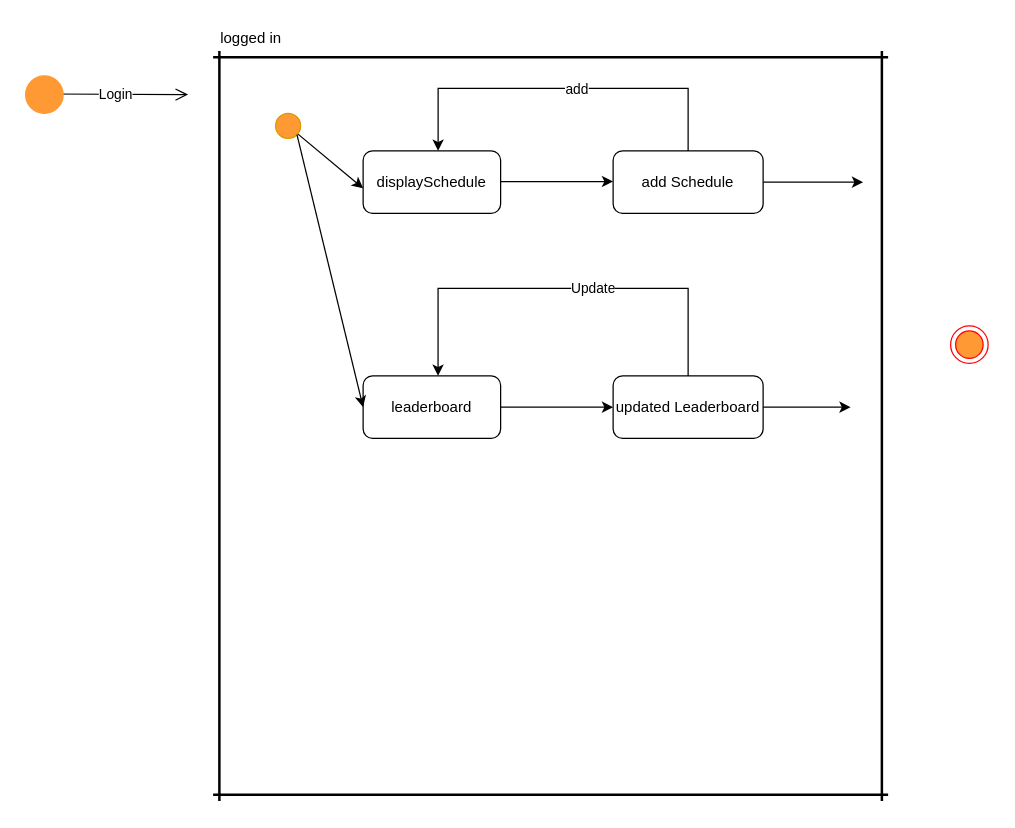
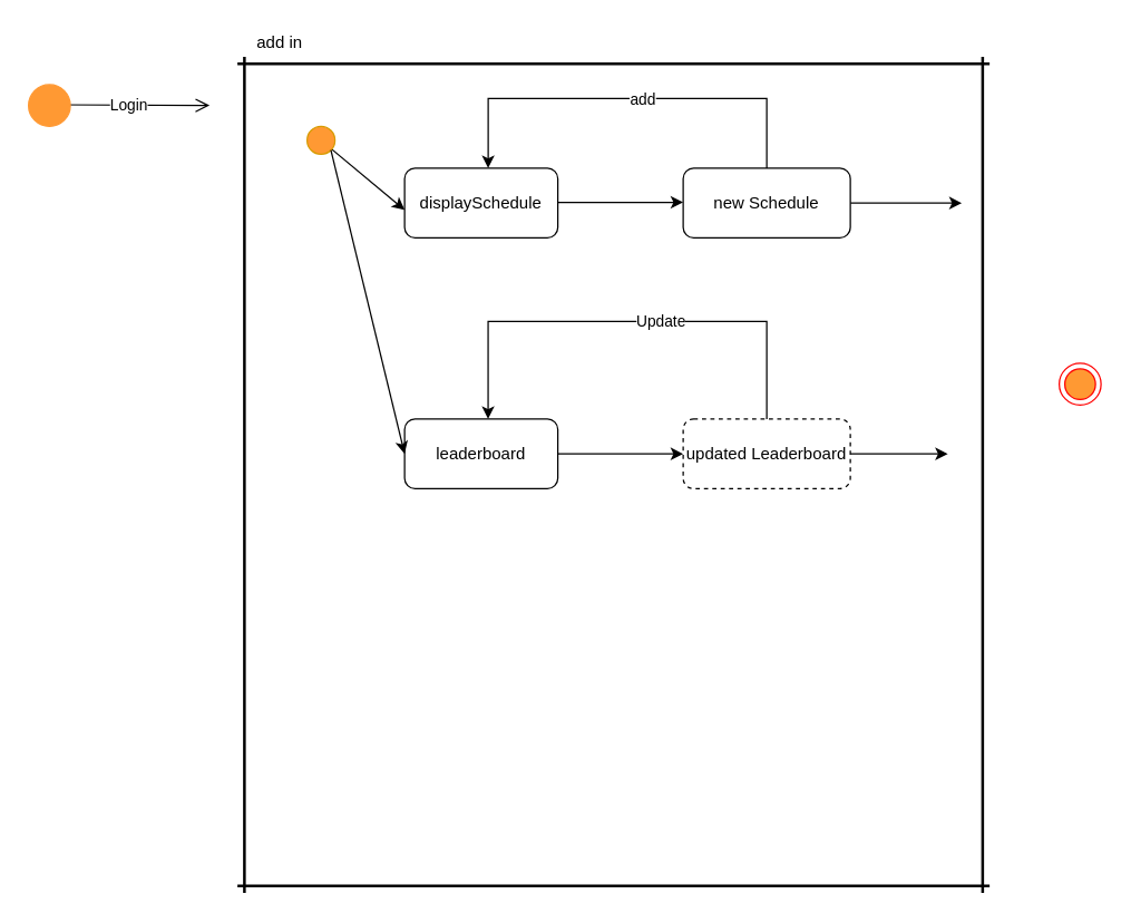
- <mxCell id="25" value="logged in&lt;br&gt;" style="text;html=1;align=center;verticalAlign=middle;resizable=0;points=[];autosize=1;strokeColor=none;fillColor=none;" vertex="1" parent="1"><mxGeometry x="170" y="20" width="60" height="20" as="geometry" /></mxCell>
+ <mxCell id="25" value="add in&lt;br&gt;" style="text;html=1;align=center;verticalAlign=middle;resizable=0;points=[];autosize=1;strokeColor=none;fillColor=none;" vertex="1" parent="1"><mxGeometry x="170" y="20" width="60" height="20" as="geometry" /></mxCell>
- <mxCell id="13" value="&lt;span style=&quot;white-space: pre&quot;&gt;add Schedule&lt;/span&gt;" style="rounded=1;whiteSpace=wrap;html=1;" vertex="1" parent="1"><mxGeometry x="490" y="120" width="120" height="50" as="geometry" /></mxCell>
+ <mxCell id="13" value="&lt;span style=&quot;white-space: pre&quot;&gt;new Schedule&lt;/span&gt;" style="rounded=1;whiteSpace=wrap;html=1;" vertex="1" parent="1"><mxGeometry x="490" y="120" width="120" height="50" as="geometry" /></mxCell>
- <mxCell id="17" value="&lt;span style=&quot;white-space: pre&quot;&gt;updated Leaderboard&lt;/span&gt;" style="rounded=1;whiteSpace=wrap;html=1;" vertex="1" parent="1"><mxGeometry x="490" y="300" width="120" height="50" as="geometry" /></mxCell>
+ <mxCell id="17" value="&lt;span style=&quot;white-space: pre&quot;&gt;updated Leaderboard&lt;/span&gt;" style="rounded=1;whiteSpace=wrap;html=1;dashed=1;" vertex="1" parent="1"><mxGeometry x="490" y="300" width="120" height="50" as="geometry" /></mxCell>
